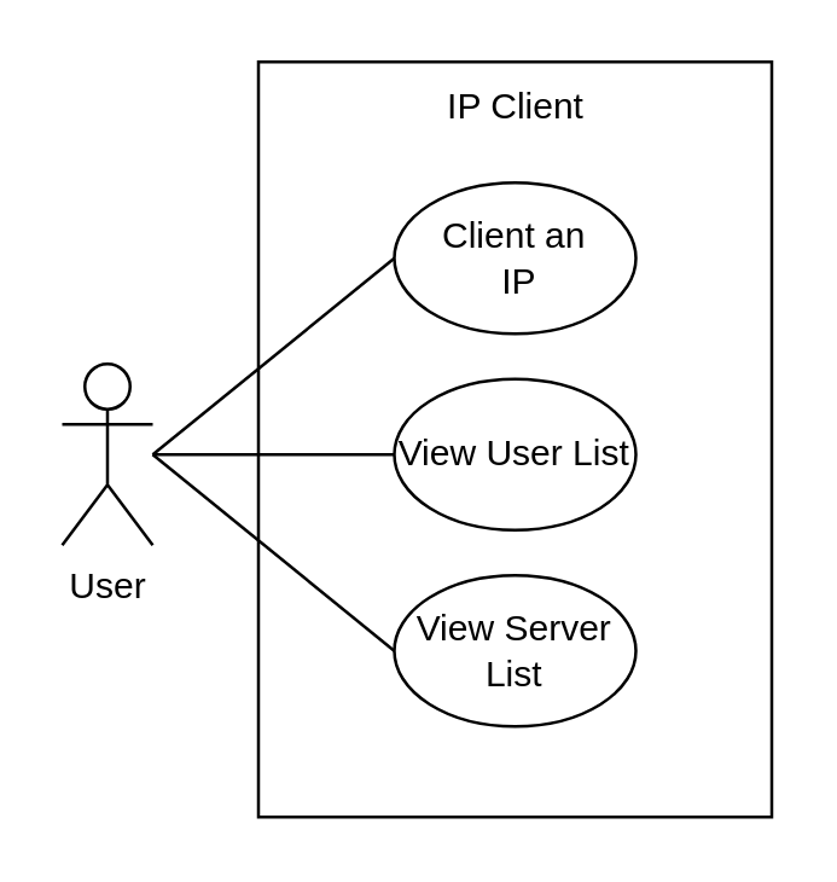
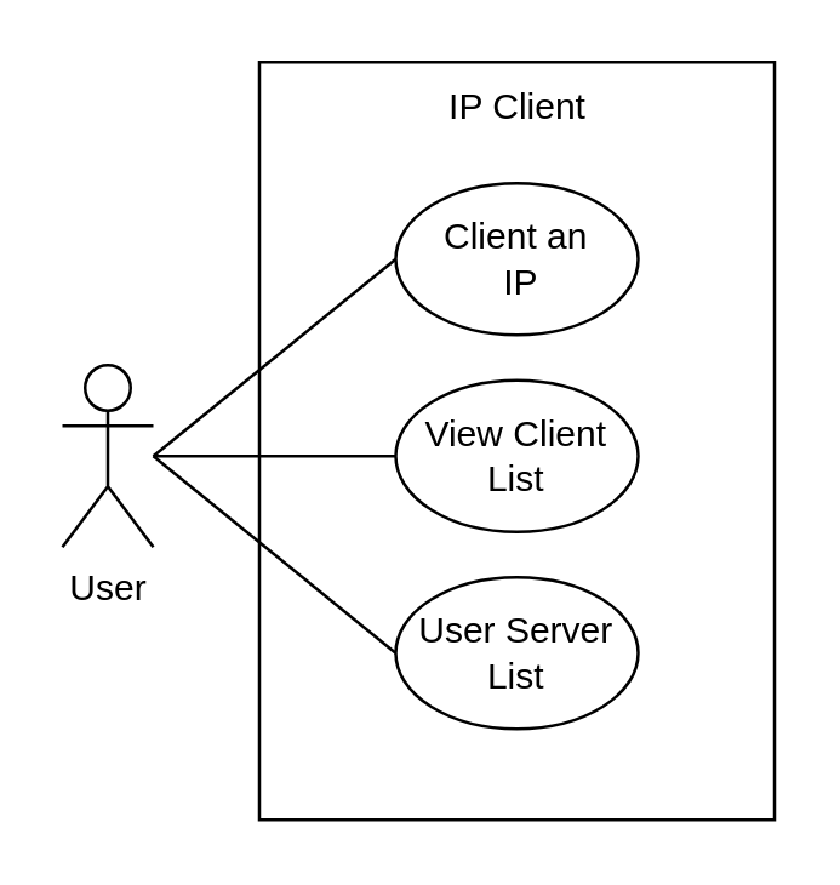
- <mxCell id="6" value="View User List" style="ellipse;whiteSpace=wrap;html=1;fillColor=default;gradientColor=none;" vertex="1" parent="1"><mxGeometry x="130" y="125" width="80" height="50" as="geometry" /></mxCell>
+ <mxCell id="6" value="View Client List" style="ellipse;whiteSpace=wrap;html=1;fillColor=default;gradientColor=none;" vertex="1" parent="1"><mxGeometry x="130" y="125" width="80" height="50" as="geometry" /></mxCell>
- <mxCell id="8" value="View Server List" style="ellipse;whiteSpace=wrap;html=1;fillColor=default;gradientColor=none;" vertex="1" parent="1"><mxGeometry x="130" y="190" width="80" height="50" as="geometry" /></mxCell>
+ <mxCell id="8" value="User Server List" style="ellipse;whiteSpace=wrap;html=1;fillColor=default;gradientColor=none;" vertex="1" parent="1"><mxGeometry x="130" y="190" width="80" height="50" as="geometry" /></mxCell>
